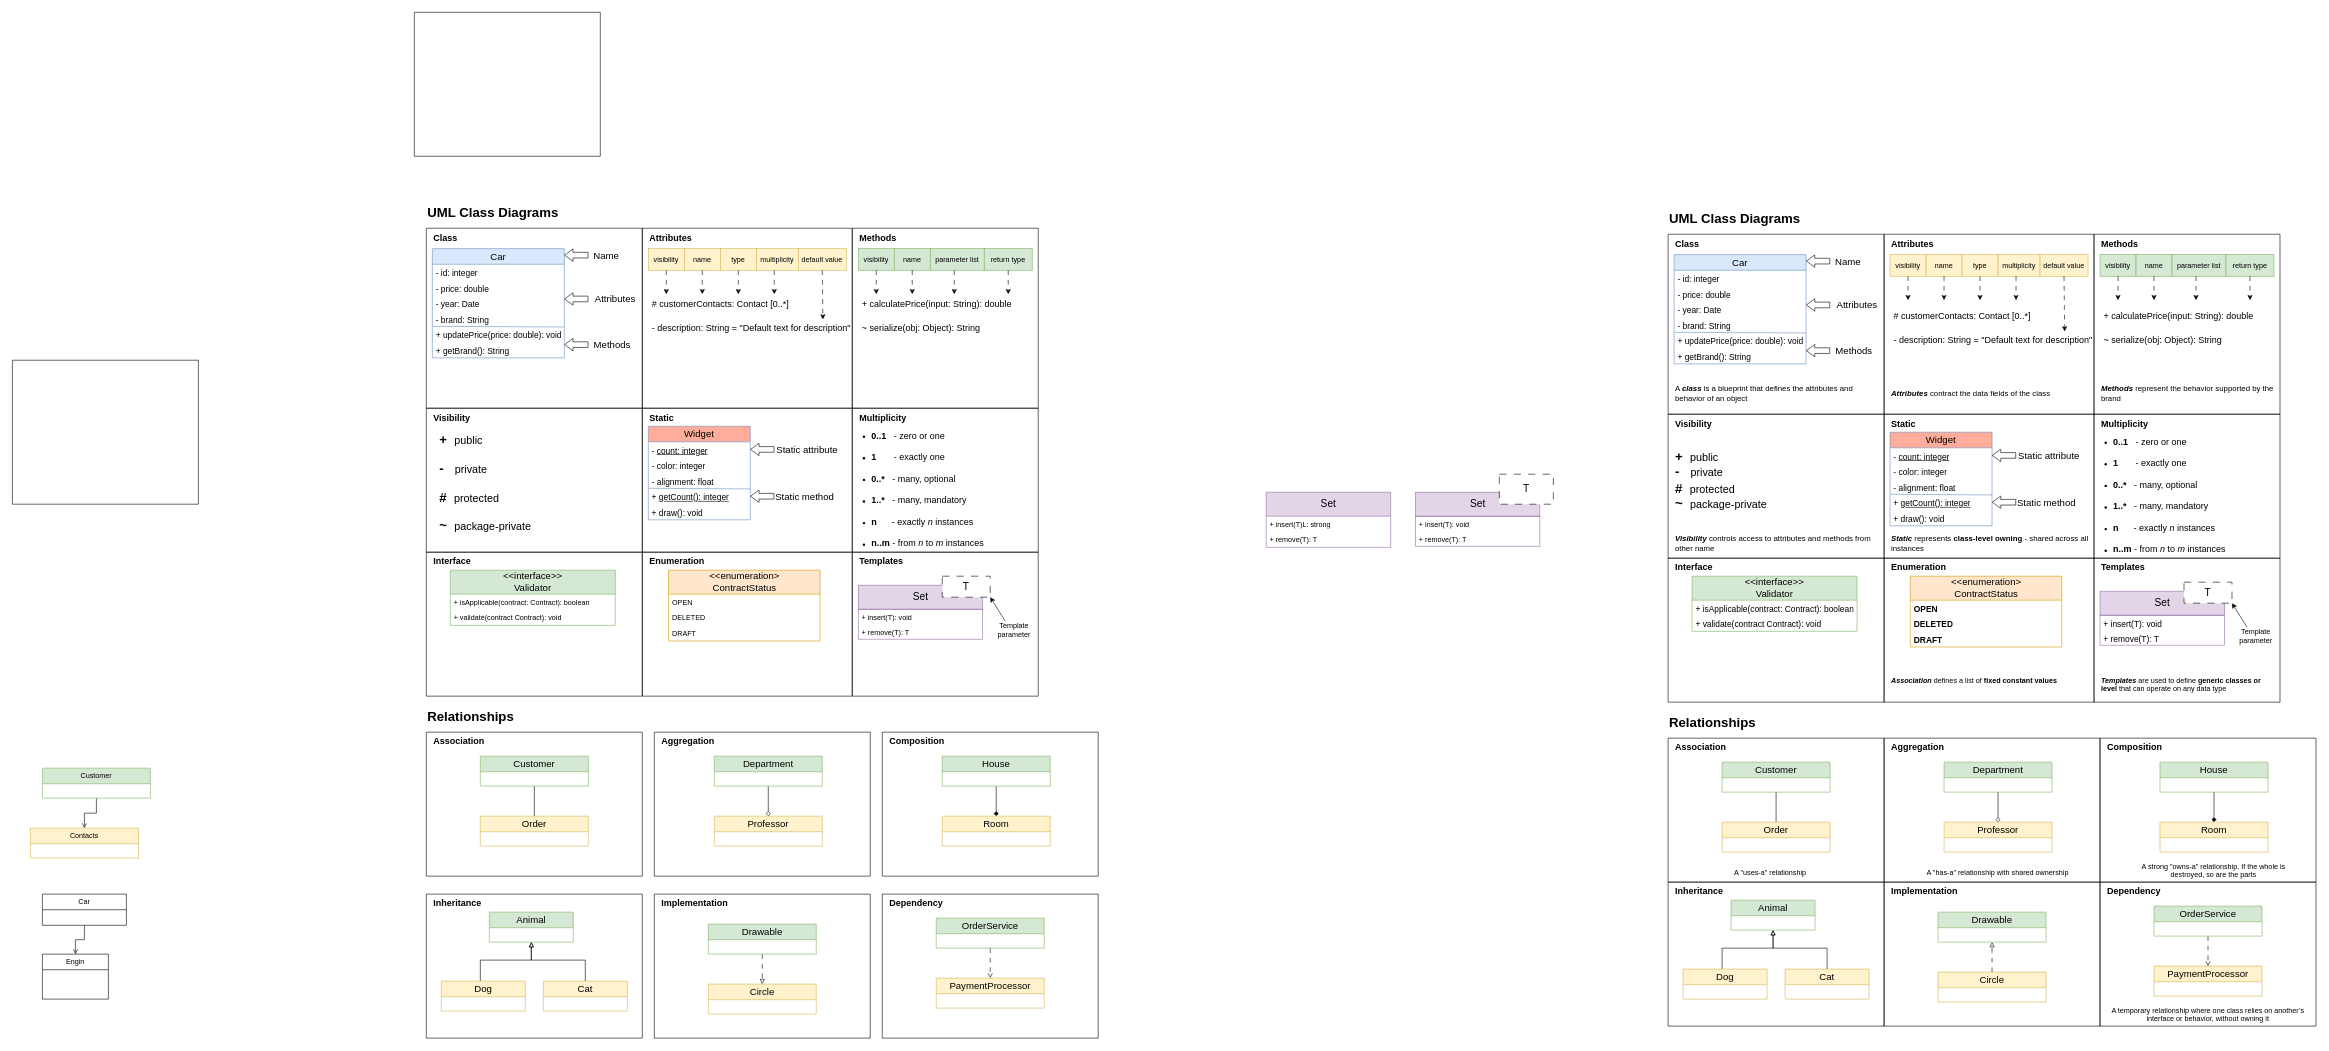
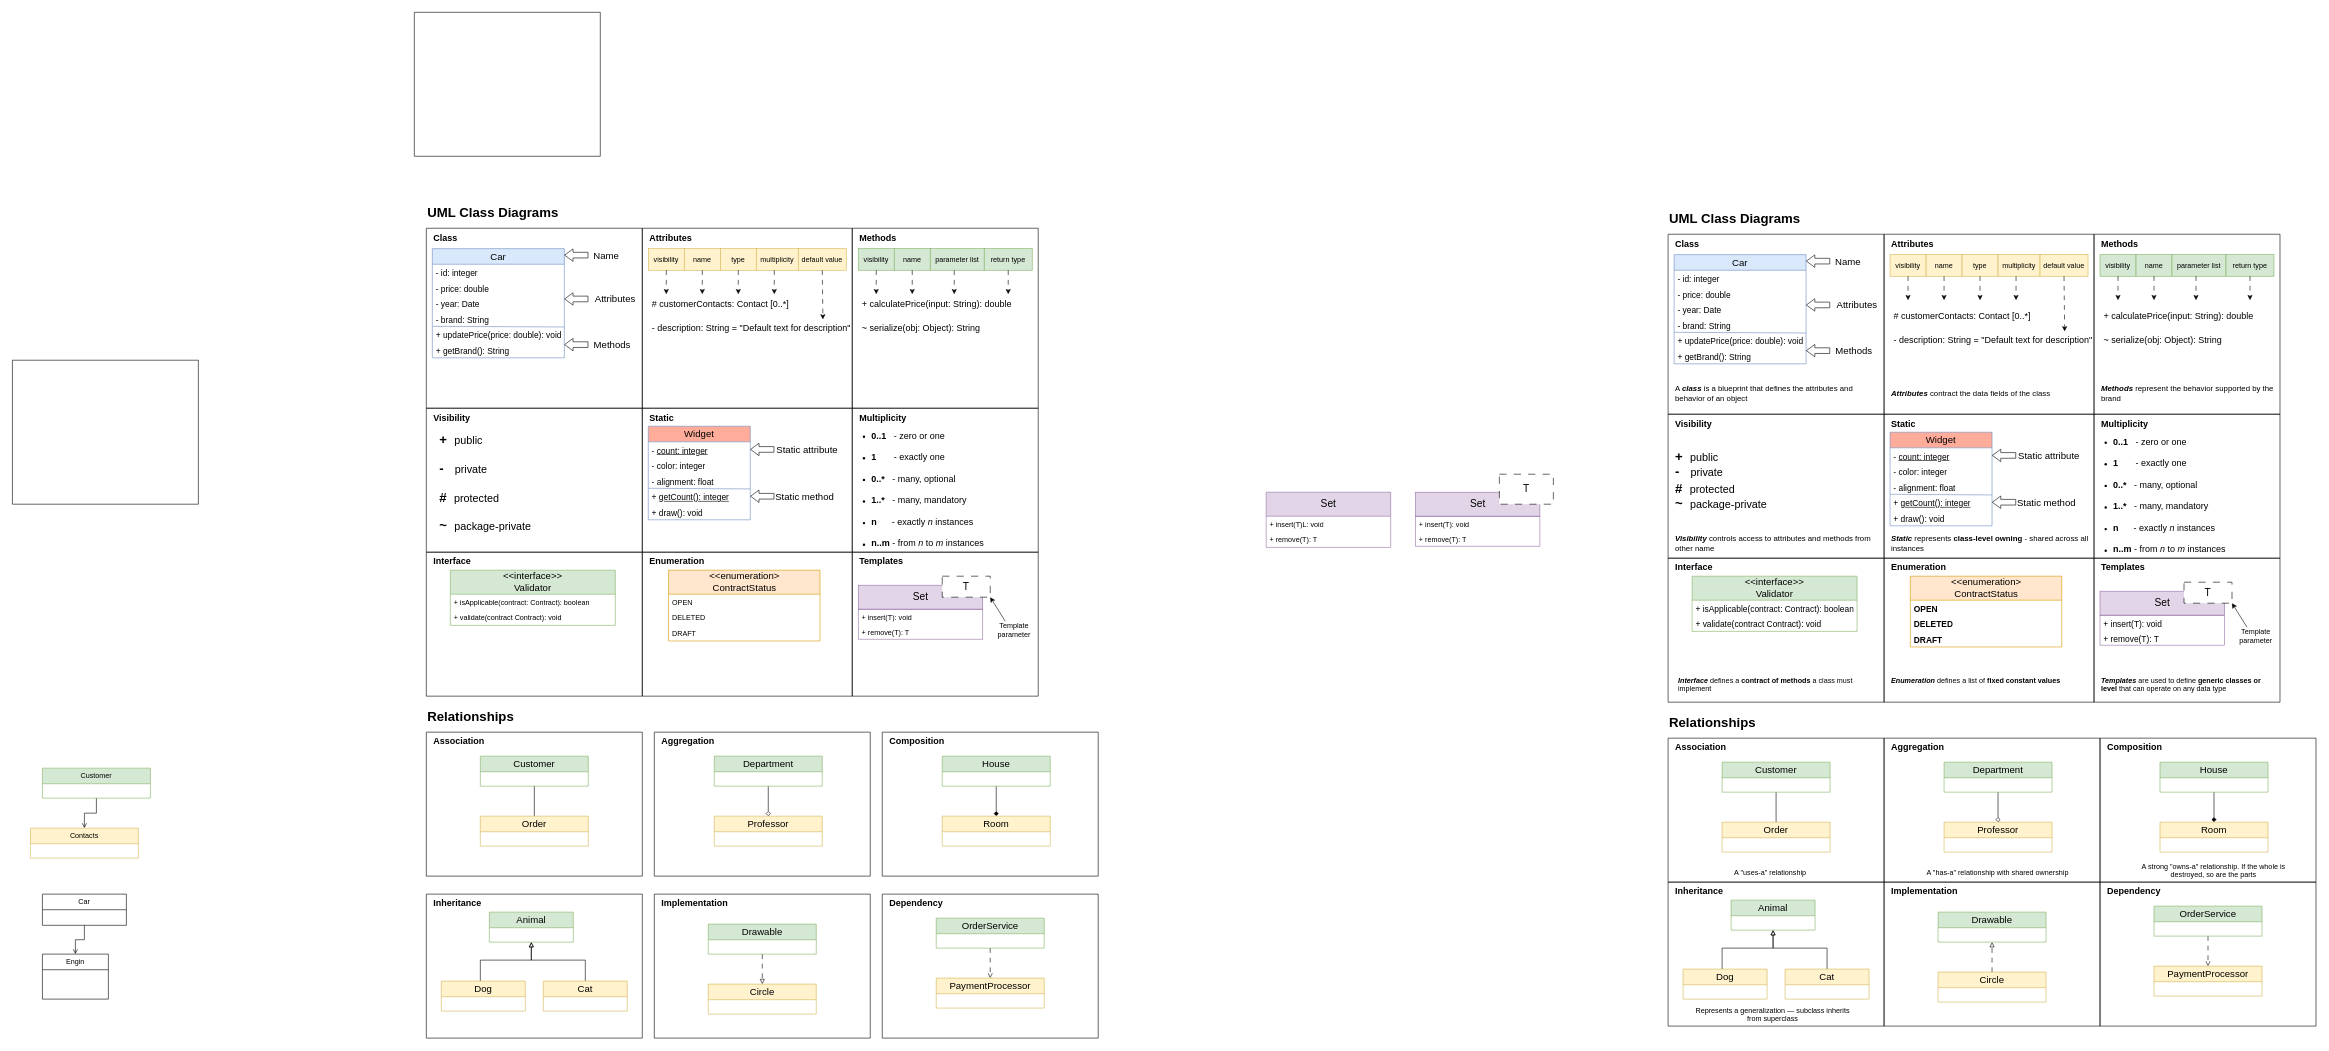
- <mxCell id="89" value="+ insert(T)L: strong" style="text;strokeColor=none;fillColor=none;align=left;verticalAlign=top;spacingLeft=4;spacingRight=4;overflow=hidden;rotatable=0;points=[[0,0.5],[1,0.5]];portConstraint=eastwest;whiteSpace=wrap;html=1;" vertex="1" parent="88"><mxGeometry y="40" width="207.5" height="26" as="geometry" /></mxCell>
+ <mxCell id="89" value="+ insert(T)L: void" style="text;strokeColor=none;fillColor=none;align=left;verticalAlign=top;spacingLeft=4;spacingRight=4;overflow=hidden;rotatable=0;points=[[0,0.5],[1,0.5]];portConstraint=eastwest;whiteSpace=wrap;html=1;" vertex="1" parent="88"><mxGeometry y="40" width="207.5" height="26" as="geometry" /></mxCell>
+ <mxCell id="190" value="&lt;i style=&quot;font-weight: bold;&quot;&gt;Interface &lt;/i&gt;defines a &lt;strong data-start=&quot;1554&quot; data-end=&quot;1577&quot;&gt;contract of methods&lt;/strong&gt; a class must implement" style="text;whiteSpace=wrap;html=1;" vertex="1" parent="185"><mxGeometry x="15" y="190" width="330" height="40" as="geometry" /></mxCell>
- <mxCell id="197" value="&lt;b&gt;&lt;i&gt;Association&lt;/i&gt;&lt;/b&gt; defines a list of &lt;strong data-start=&quot;1693&quot; data-end=&quot;1718&quot;&gt;fixed constant values&lt;/strong&gt;" style="text;whiteSpace=wrap;html=1;" vertex="1" parent="191"><mxGeometry x="10" y="190" width="300" height="40" as="geometry" /></mxCell>
+ <mxCell id="197" value="&lt;b&gt;&lt;i&gt;Enumeration&lt;/i&gt;&lt;/b&gt; defines a list of &lt;strong data-start=&quot;1693&quot; data-end=&quot;1718&quot;&gt;fixed constant values&lt;/strong&gt;" style="text;whiteSpace=wrap;html=1;" vertex="1" parent="191"><mxGeometry x="10" y="190" width="300" height="40" as="geometry" /></mxCell>
+ <mxCell id="223" value="Represents a generalization — subclass &lt;span style=&quot;&quot; data-end=&quot;2145&quot; data-start=&quot;2133&quot;&gt;inherits&lt;/span&gt; from superclass" style="text;whiteSpace=wrap;html=1;align=center;" vertex="1" parent="216"><mxGeometry x="44.38" y="200" width="261.25" height="30" as="geometry" /></mxCell>
- <mxCell id="234" value="A temporary relationship where one class relies on another’s interface or behavior, without owning it" style="text;whiteSpace=wrap;html=1;align=center;" vertex="1" parent="229"><mxGeometry x="5" y="200" width="350" height="30" as="geometry" /></mxCell>
